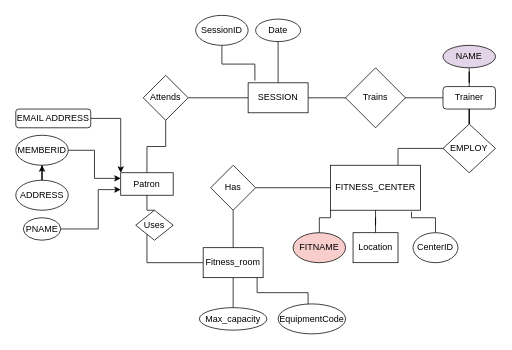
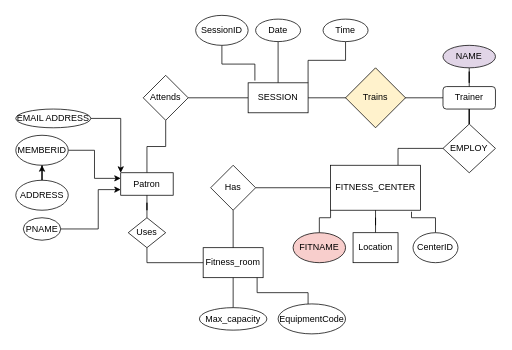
+ <mxCell id="21" value="Time" style="ellipse;whiteSpace=wrap;html=1;" vertex="1" parent="1"><mxGeometry x="430" y="25" width="60" height="30" as="geometry" /></mxCell>
+ <mxCell id="20" style="edgeStyle=orthogonalEdgeStyle;rounded=0;orthogonalLoop=1;jettySize=auto;html=1;entryX=1;entryY=0;entryDx=0;entryDy=0;endArrow=none;endFill=0;elbow=vertical;" edge="1" parent="1" source="21" target="40"><mxGeometry relative="1" as="geometry"><Array as="points"><mxPoint x="460" y="80" /><mxPoint x="410" y="80" /></Array></mxGeometry></mxCell>
- <mxCell id="41" value="Trains" style="rhombus;whiteSpace=wrap;html=1;" vertex="1" parent="1"><mxGeometry x="460" y="90" width="80" height="80" as="geometry" /></mxCell>
+ <mxCell id="41" value="Trains" style="rhombus;whiteSpace=wrap;html=1;fillColor=#fff2cc;" vertex="1" parent="1"><mxGeometry x="460" y="90" width="80" height="80" as="geometry" /></mxCell>
- <mxCell id="25" value="EMAIL ADDRESS" style="whiteSpace=wrap;html=1;rounded=1;" vertex="1" parent="1"><mxGeometry x="20" y="145" width="100" height="25" as="geometry" /></mxCell>
+ <mxCell id="25" value="EMAIL ADDRESS" style="ellipse;whiteSpace=wrap;html=1;" vertex="1" parent="1"><mxGeometry x="20" y="145" width="100" height="25" as="geometry" /></mxCell>
- <mxCell id="33" value="Uses" style="rhombus;whiteSpace=wrap;html=1;" vertex="1" parent="1"><mxGeometry x="180" y="280" width="50" height="40" as="geometry" /></mxCell>
+ <mxCell id="33" value="Uses" style="rhombus;whiteSpace=wrap;html=1;" vertex="1" parent="1"><mxGeometry x="170" y="290" width="50" height="40" as="geometry" /></mxCell>
